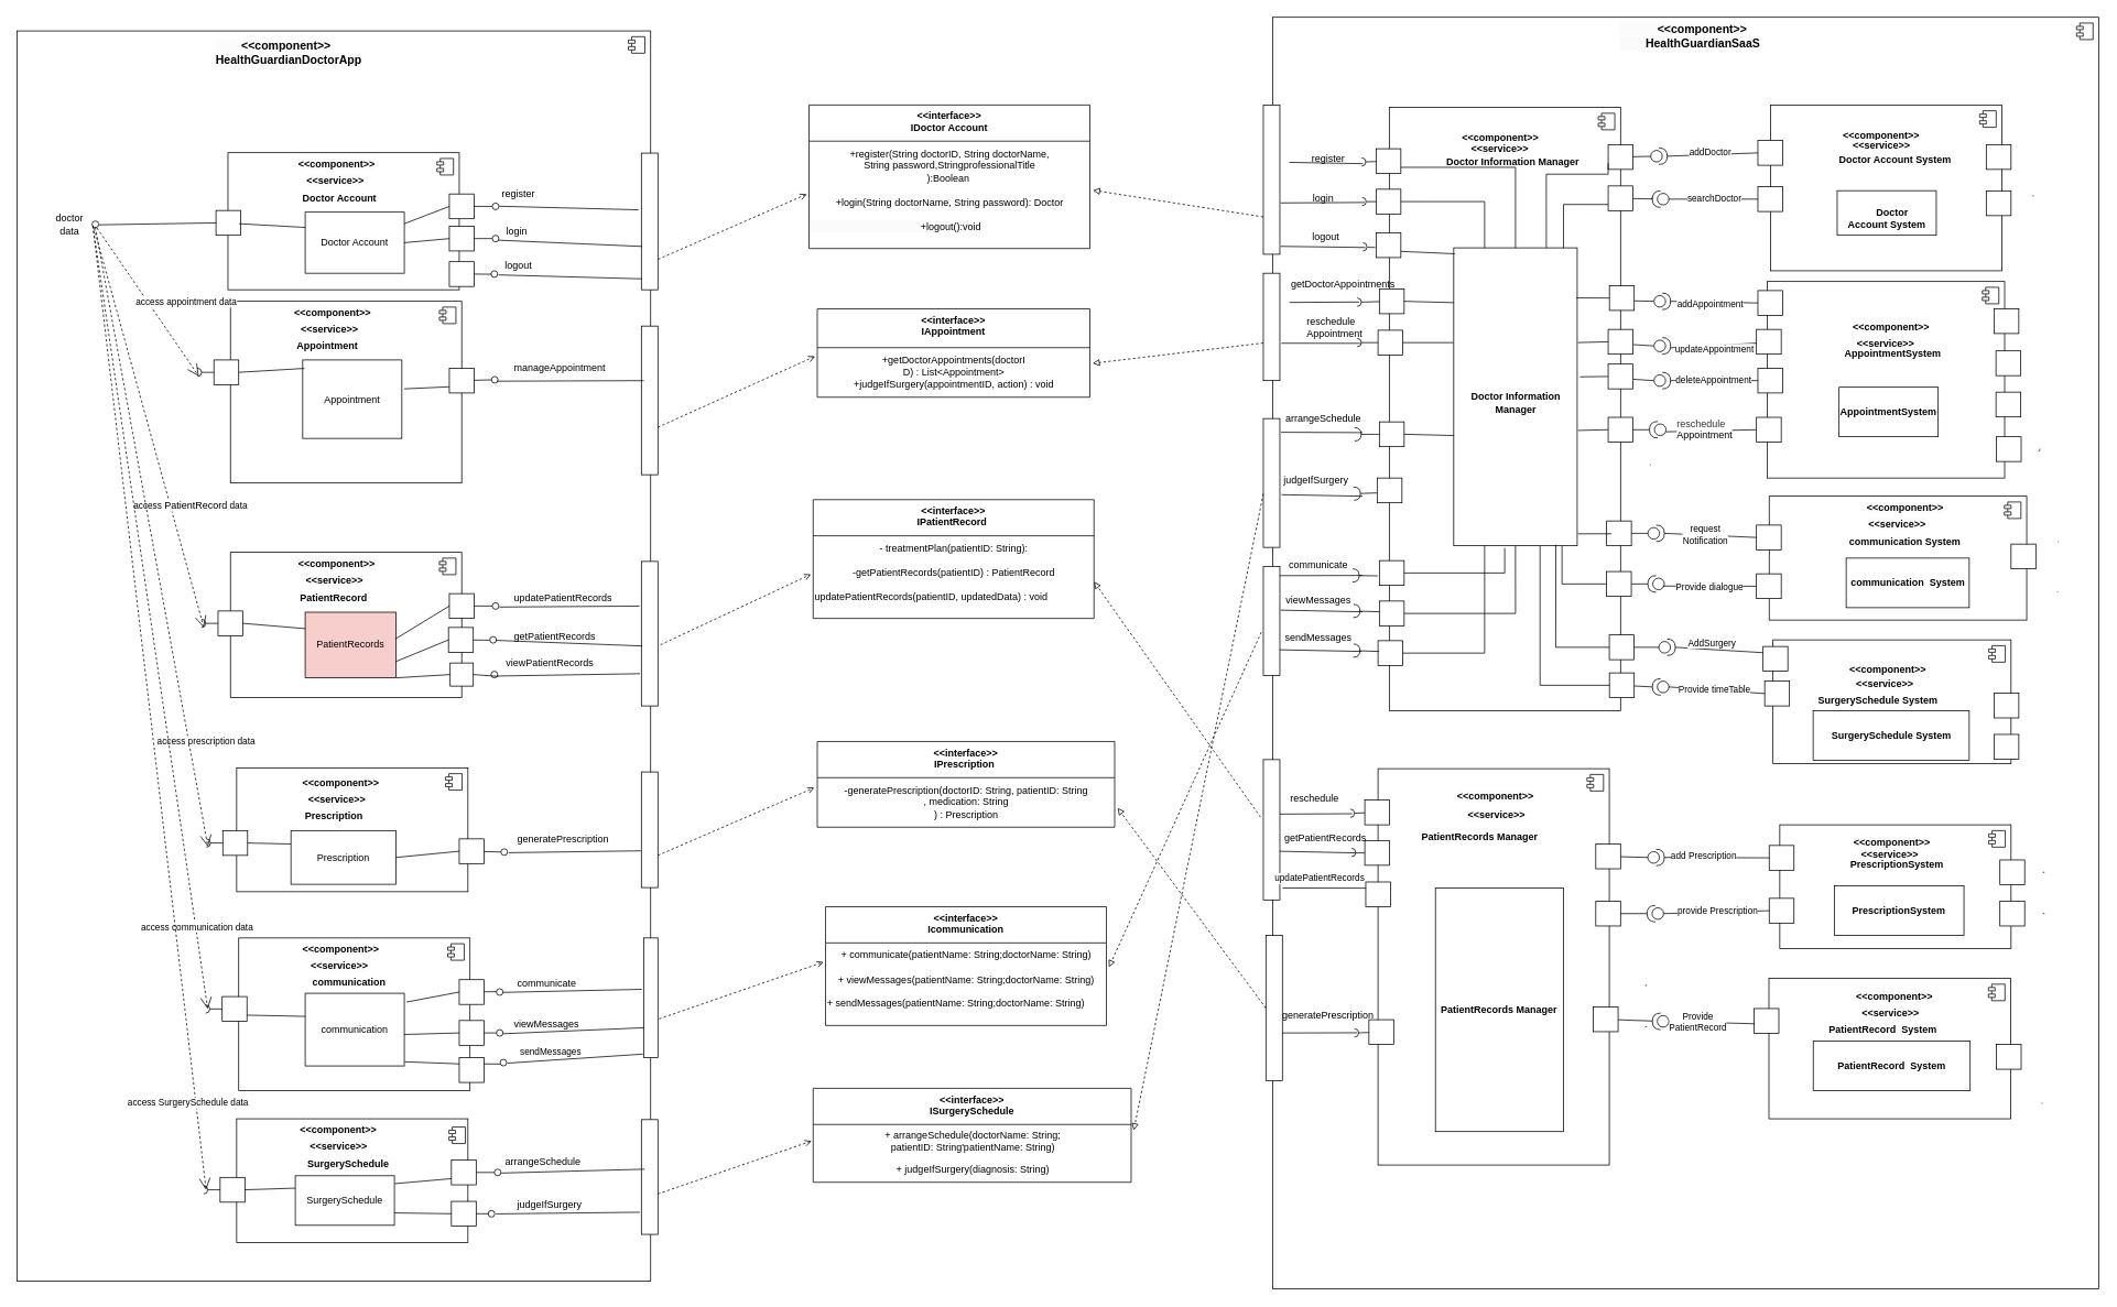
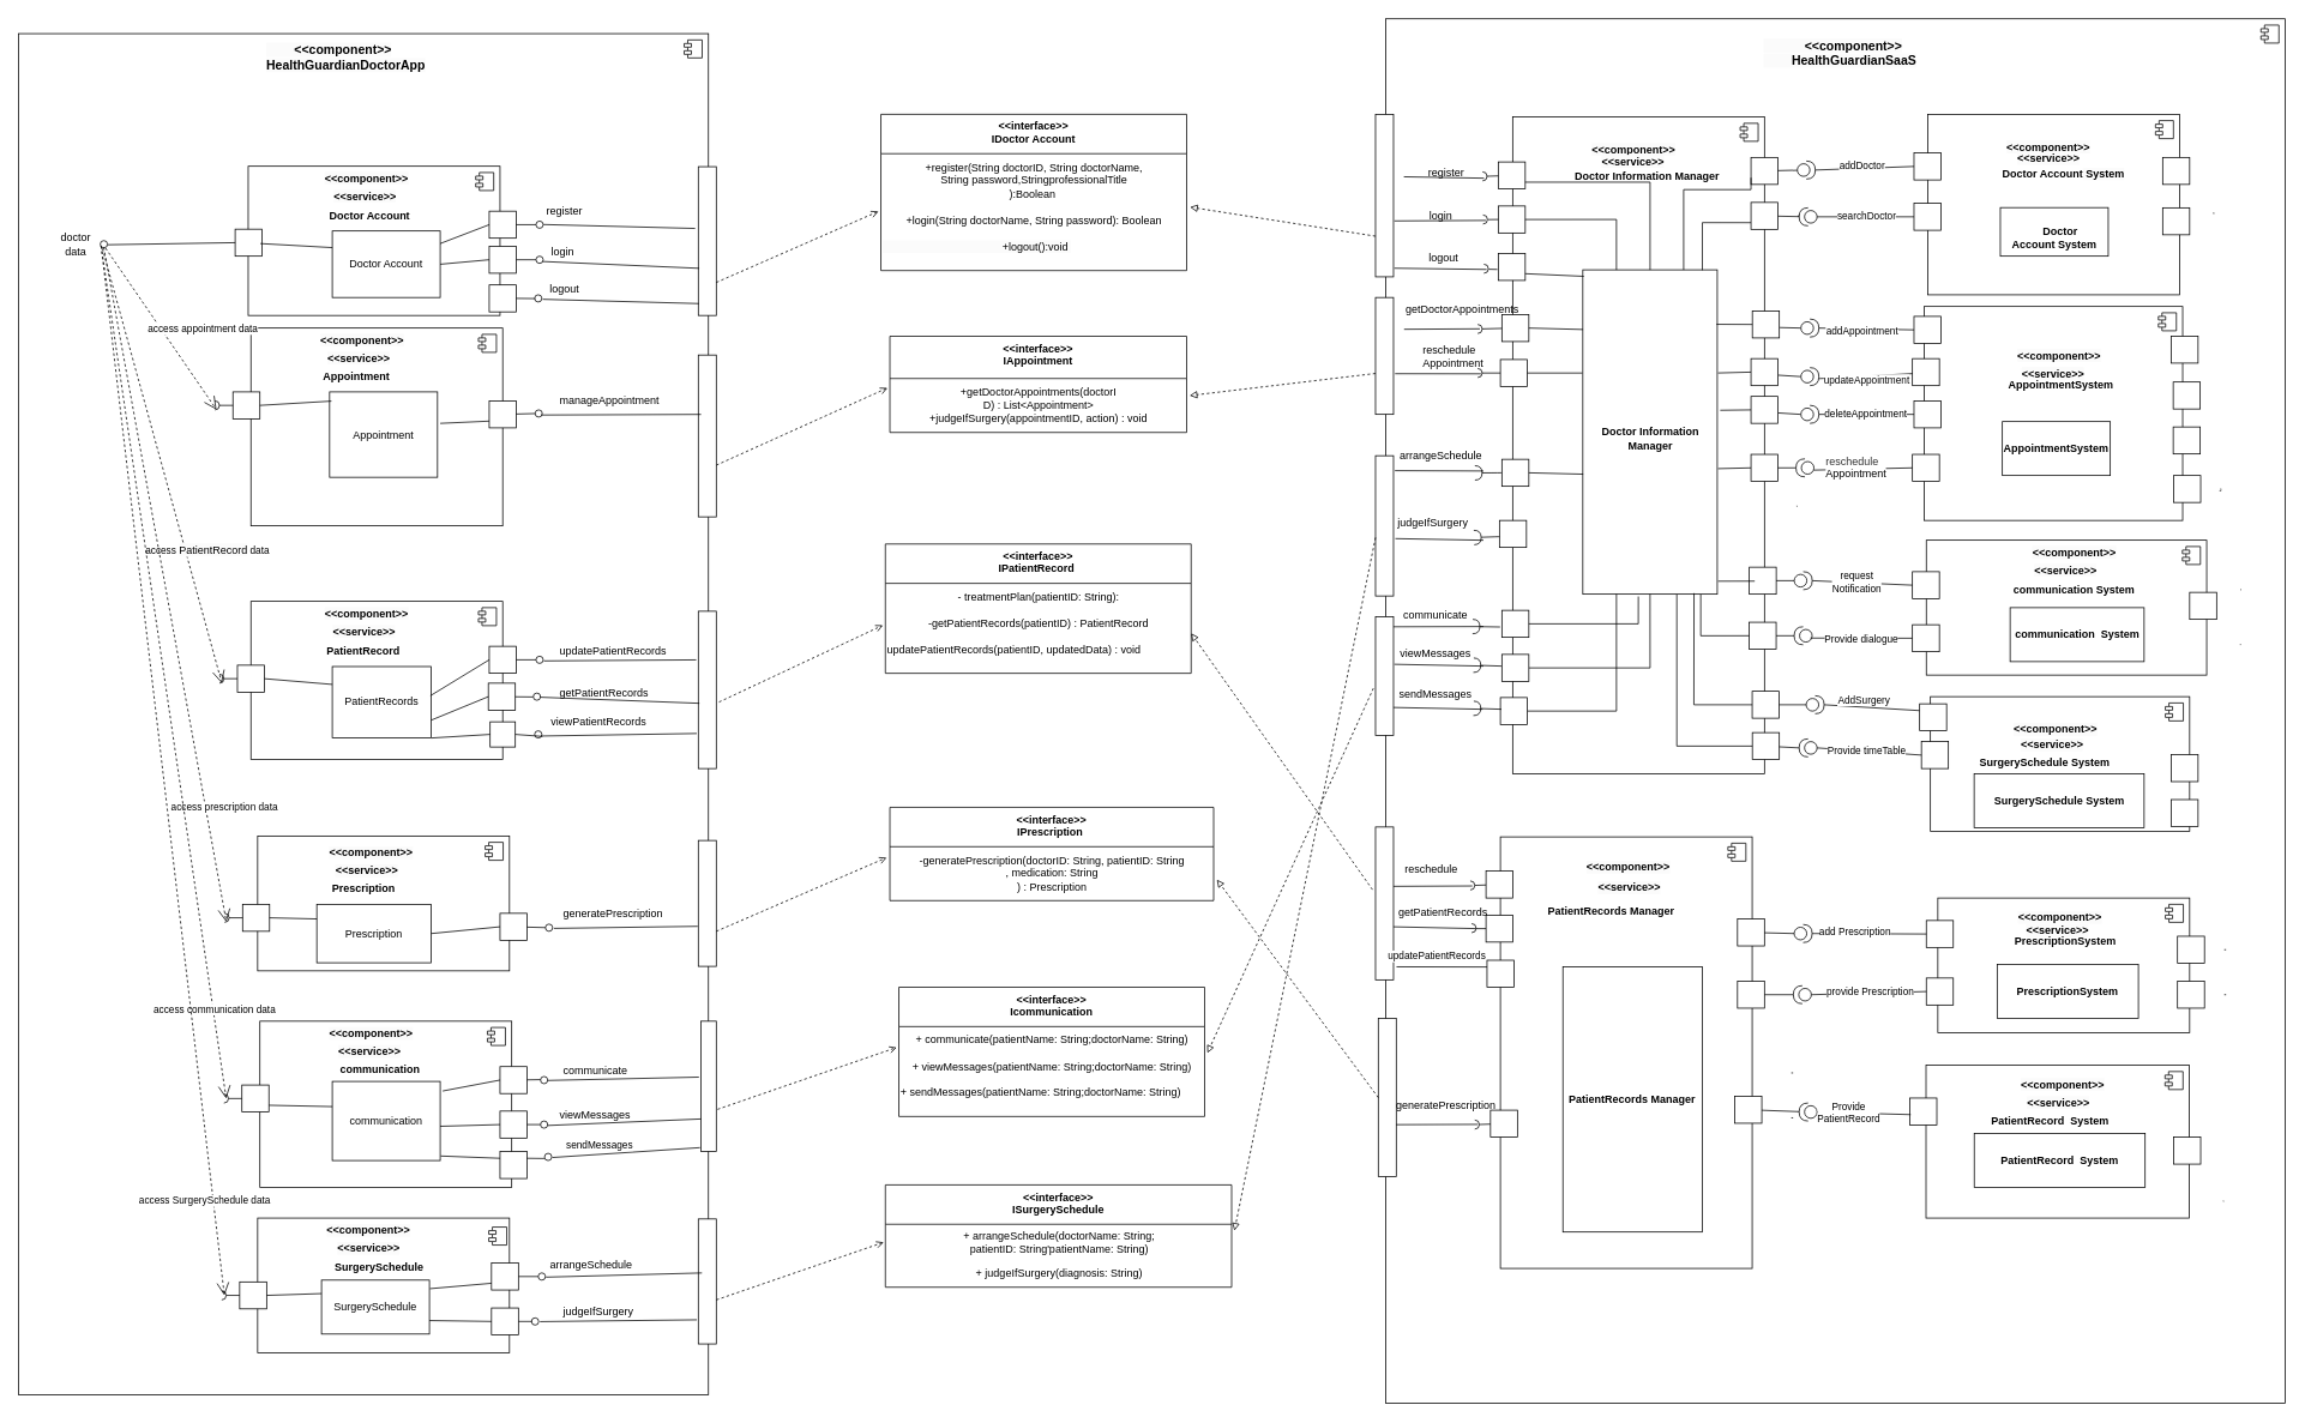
- <mxCell id="272" value="&lt;b style=&quot;font-size: 14px;&quot;&gt;&lt;span style=&quot;color: rgb(0, 0, 0); font-family: Helvetica; font-style: normal; font-variant-ligatures: normal; font-variant-caps: normal; letter-spacing: normal; orphans: 2; text-align: center; text-indent: 0px; text-transform: none; widows: 2; word-spacing: 0px; -webkit-text-stroke-width: 0px; background-color: rgb(251, 251, 251); text-decoration-thickness: initial; text-decoration-style: initial; text-decoration-color: initial; float: none; display: inline !important;&quot;&gt;&lt;span style=&quot;&quot;&gt;&lt;span style=&quot;font-size: 13px;&quot;&gt;&lt;span style=&quot;white-space: pre;&quot;&gt;&amp;nbsp;&amp;nbsp;&amp;nbsp;&amp;nbsp;&lt;/span&gt;&lt;/span&gt;&lt;span style=&quot;&quot;&gt;&lt;font style=&quot;font-size: 14px;&quot;&gt;&lt;span style=&quot;white-space: pre;&quot;&gt;&amp;nbsp;&amp;nbsp;&amp;nbsp;&amp;nbsp;&lt;/span&gt;&lt;span style=&quot;&quot;&gt;&lt;span style=&quot;white-space: pre;&quot;&gt;&amp;nbsp;&amp;nbsp;&amp;nbsp;&amp;nbsp;&lt;/span&gt;&lt;/span&gt;&lt;/font&gt;&lt;/span&gt;&lt;/span&gt;&lt;font style=&quot;font-size: 14px;&quot;&gt;&amp;lt;&amp;lt;component&amp;gt;&amp;gt;&lt;/font&gt;&lt;/span&gt;&lt;font style=&quot;font-size: 14px;&quot;&gt;&lt;br style=&quot;border-color: var(--border-color); padding: 0px; margin: 0px; color: rgb(0, 0, 0); font-family: Helvetica; font-style: normal; font-variant-ligatures: normal; font-variant-caps: normal; letter-spacing: normal; orphans: 2; text-align: center; text-indent: 0px; text-transform: none; widows: 2; word-spacing: 0px; -webkit-text-stroke-width: 0px; background-color: rgb(251, 251, 251); text-decoration-thickness: initial; text-decoration-style: initial; text-decoration-color: initial;&quot;&gt;&lt;/font&gt;&lt;/b&gt;&lt;span style=&quot;color: rgb(0, 0, 0); font-family: Helvetica; font-style: normal; font-variant-ligatures: normal; font-variant-caps: normal; letter-spacing: normal; orphans: 2; text-align: center; text-indent: 0px; text-transform: none; widows: 2; word-spacing: 0px; -webkit-text-stroke-width: 0px; background-color: rgb(251, 251, 251); text-decoration-thickness: initial; text-decoration-style: initial; text-decoration-color: initial; float: none; display: inline !important; font-size: 14px;&quot;&gt;&lt;span style=&quot;white-space: pre;&quot;&gt;&#09;&lt;/span&gt;&lt;b&gt;HealthGuardianSaaS&lt;/b&gt;&lt;br&gt;&lt;/span&gt;" style="text;whiteSpace=wrap;html=1;" parent="1" vertex="1"><mxGeometry x="1958.5" y="20" width="230" height="50" as="geometry" /></mxCell>
+ <mxCell id="272" value="&lt;b style=&quot;font-size: 14px;&quot;&gt;&lt;span style=&quot;color: rgb(0, 0, 0); font-family: Helvetica; font-style: normal; font-variant-ligatures: normal; font-variant-caps: normal; letter-spacing: normal; orphans: 2; text-align: center; text-indent: 0px; text-transform: none; widows: 2; word-spacing: 0px; -webkit-text-stroke-width: 0px; background-color: rgb(251, 251, 251); text-decoration-thickness: initial; text-decoration-style: initial; text-decoration-color: initial; float: none; display: inline !important;&quot;&gt;&lt;span style=&quot;&quot;&gt;&lt;span style=&quot;font-size: 13px;&quot;&gt;&lt;span style=&quot;white-space: pre;&quot;&gt;&amp;nbsp;&amp;nbsp;&amp;nbsp;&amp;nbsp;&lt;/span&gt;&lt;/span&gt;&lt;span style=&quot;&quot;&gt;&lt;font style=&quot;font-size: 14px;&quot;&gt;&lt;span style=&quot;white-space: pre;&quot;&gt;&amp;nbsp;&amp;nbsp;&amp;nbsp;&amp;nbsp;&lt;/span&gt;&lt;span style=&quot;&quot;&gt;&lt;span style=&quot;white-space: pre;&quot;&gt;&amp;nbsp;&amp;nbsp;&amp;nbsp;&amp;nbsp;&lt;/span&gt;&lt;/span&gt;&lt;/font&gt;&lt;/span&gt;&lt;/span&gt;&lt;font style=&quot;font-size: 14px;&quot;&gt;&amp;lt;&amp;lt;component&amp;gt;&amp;gt;&lt;/font&gt;&lt;/span&gt;&lt;font style=&quot;font-size: 14px;&quot;&gt;&lt;br style=&quot;border-color: var(--border-color); padding: 0px; margin: 0px; color: rgb(0, 0, 0); font-family: Helvetica; font-style: normal; font-variant-ligatures: normal; font-variant-caps: normal; letter-spacing: normal; orphans: 2; text-align: center; text-indent: 0px; text-transform: none; widows: 2; word-spacing: 0px; -webkit-text-stroke-width: 0px; background-color: rgb(251, 251, 251); text-decoration-thickness: initial; text-decoration-style: initial; text-decoration-color: initial;&quot;&gt;&lt;/font&gt;&lt;/b&gt;&lt;span style=&quot;color: rgb(0, 0, 0); font-family: Helvetica; font-style: normal; font-variant-ligatures: normal; font-variant-caps: normal; letter-spacing: normal; orphans: 2; text-align: center; text-indent: 0px; text-transform: none; widows: 2; word-spacing: 0px; -webkit-text-stroke-width: 0px; background-color: rgb(251, 251, 251); text-decoration-thickness: initial; text-decoration-style: initial; text-decoration-color: initial; float: none; display: inline !important; font-size: 14px;&quot;&gt;&lt;span style=&quot;white-space: pre;&quot;&gt;&#09;&lt;/span&gt;&lt;b&gt;HealthGuardianSaaS&lt;/b&gt;&lt;br&gt;&lt;/span&gt;" style="text;whiteSpace=wrap;html=1;" parent="1" vertex="1"><mxGeometry x="1958.5" y="35" width="230" height="50" as="geometry" /></mxCell>
- <mxCell id="4" value="&lt;b style=&quot;font-size: 14px;&quot;&gt;&lt;font style=&quot;font-size: 14px;&quot;&gt;&lt;span style=&quot;color: rgb(0, 0, 0); font-family: Helvetica; font-style: normal; font-variant-ligatures: normal; font-variant-caps: normal; letter-spacing: normal; orphans: 2; text-align: center; text-indent: 0px; text-transform: none; widows: 2; word-spacing: 0px; -webkit-text-stroke-width: 0px; background-color: rgb(251, 251, 251); text-decoration-thickness: initial; text-decoration-style: initial; text-decoration-color: initial; float: none; display: inline !important;&quot;&gt;&lt;span style=&quot;&quot;&gt;&lt;span style=&quot;white-space: pre;&quot;&gt;&amp;nbsp;&amp;nbsp;&amp;nbsp;&amp;nbsp;&lt;/span&gt;&lt;/span&gt;&lt;span style=&quot;&quot;&gt;&lt;span style=&quot;white-space: pre;&quot;&gt;&amp;nbsp;&amp;nbsp;&amp;nbsp;&amp;nbsp;&lt;/span&gt;&lt;/span&gt;&amp;lt;&amp;lt;component&amp;gt;&amp;gt;&lt;/span&gt;&lt;br style=&quot;border-color: var(--border-color); padding: 0px; margin: 0px; color: rgb(0, 0, 0); font-family: Helvetica; font-style: normal; font-variant-ligatures: normal; font-variant-caps: normal; letter-spacing: normal; orphans: 2; text-align: center; text-indent: 0px; text-transform: none; widows: 2; word-spacing: 0px; -webkit-text-stroke-width: 0px; background-color: rgb(251, 251, 251); text-decoration-thickness: initial; text-decoration-style: initial; text-decoration-color: initial;&quot;&gt;&lt;/font&gt;&lt;/b&gt;&lt;span style=&quot;color: rgb(0, 0, 0); font-family: Helvetica; font-style: normal; font-variant-ligatures: normal; font-variant-caps: normal; letter-spacing: normal; orphans: 2; text-align: center; text-indent: 0px; text-transform: none; widows: 2; word-spacing: 0px; -webkit-text-stroke-width: 0px; background-color: rgb(251, 251, 251); text-decoration-thickness: initial; text-decoration-style: initial; text-decoration-color: initial; float: none; display: inline !important; font-size: 14px;&quot;&gt;&lt;b&gt;HealthGuardianDoctorApp&lt;/b&gt;&lt;br&gt;&lt;/span&gt;" style="text;whiteSpace=wrap;html=1;" parent="1" vertex="1"><mxGeometry x="258.5" y="40" width="265" height="50" as="geometry" /></mxCell>
+ <mxCell id="4" value="&lt;b style=&quot;font-size: 14px;&quot;&gt;&lt;font style=&quot;font-size: 14px;&quot;&gt;&lt;span style=&quot;color: rgb(0, 0, 0); font-family: Helvetica; font-style: normal; font-variant-ligatures: normal; font-variant-caps: normal; letter-spacing: normal; orphans: 2; text-align: center; text-indent: 0px; text-transform: none; widows: 2; word-spacing: 0px; -webkit-text-stroke-width: 0px; background-color: rgb(251, 251, 251); text-decoration-thickness: initial; text-decoration-style: initial; text-decoration-color: initial; float: none; display: inline !important;&quot;&gt;&lt;span style=&quot;&quot;&gt;&lt;span style=&quot;white-space: pre;&quot;&gt;&amp;nbsp;&amp;nbsp;&amp;nbsp;&amp;nbsp;&lt;/span&gt;&lt;/span&gt;&lt;span style=&quot;&quot;&gt;&lt;span style=&quot;white-space: pre;&quot;&gt;&amp;nbsp;&amp;nbsp;&amp;nbsp;&amp;nbsp;&lt;/span&gt;&lt;/span&gt;&amp;lt;&amp;lt;component&amp;gt;&amp;gt;&lt;/span&gt;&lt;br style=&quot;border-color: var(--border-color); padding: 0px; margin: 0px; color: rgb(0, 0, 0); font-family: Helvetica; font-style: normal; font-variant-ligatures: normal; font-variant-caps: normal; letter-spacing: normal; orphans: 2; text-align: center; text-indent: 0px; text-transform: none; widows: 2; word-spacing: 0px; -webkit-text-stroke-width: 0px; background-color: rgb(251, 251, 251); text-decoration-thickness: initial; text-decoration-style: initial; text-decoration-color: initial;&quot;&gt;&lt;/font&gt;&lt;/b&gt;&lt;span style=&quot;color: rgb(0, 0, 0); font-family: Helvetica; font-style: normal; font-variant-ligatures: normal; font-variant-caps: normal; letter-spacing: normal; orphans: 2; text-align: center; text-indent: 0px; text-transform: none; widows: 2; word-spacing: 0px; -webkit-text-stroke-width: 0px; background-color: rgb(251, 251, 251); text-decoration-thickness: initial; text-decoration-style: initial; text-decoration-color: initial; float: none; display: inline !important; font-size: 14px;&quot;&gt;&lt;b&gt;HealthGuardianDoctorApp&lt;/b&gt;&lt;br&gt;&lt;/span&gt;" style="text;whiteSpace=wrap;html=1;" parent="1" vertex="1"><mxGeometry x="293.5" y="40" width="265" height="50" as="geometry" /></mxCell>
- <mxCell id="164" value="+login(String doctorName, String password): Doctor" style="text;html=1;align=center;verticalAlign=middle;resizable=0;points=[];autosize=1;strokeColor=none;fillColor=none;" parent="162" vertex="1"><mxGeometry y="103.8" width="340" height="30" as="geometry" /></mxCell>
+ <mxCell id="164" value="+login(String doctorName, String password): Boolean" style="text;html=1;align=center;verticalAlign=middle;resizable=0;points=[];autosize=1;strokeColor=none;fillColor=none;" parent="162" vertex="1"><mxGeometry y="103.8" width="340" height="30" as="geometry" /></mxCell>
- <mxCell id="128" value="PatientRecords" style="rounded=0;whiteSpace=wrap;html=1;fillColor=#f8cecc;" parent="1" vertex="1"><mxGeometry x="369" y="740.5" width="110" height="79.5" as="geometry" /></mxCell>
+ <mxCell id="128" value="PatientRecords" style="rounded=0;whiteSpace=wrap;html=1;" parent="1" vertex="1"><mxGeometry x="369" y="740.5" width="110" height="79.5" as="geometry" /></mxCell>
